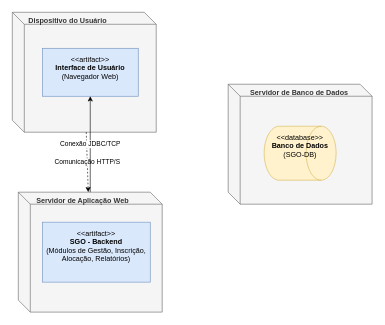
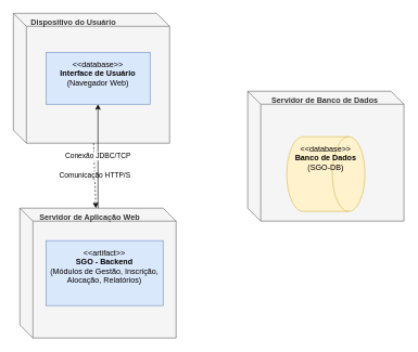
- <mxCell id="3" value="&amp;lt;&amp;lt;artifact&amp;gt;&amp;gt;&lt;br&gt;&lt;b&gt;Interface de Usuário&lt;/b&gt;&lt;br&gt;(Navegador Web)" style="shape=artifact;whiteSpace=wrap;html=1;verticalAlign=top;align=center;spacingTop=5;fillColor=#DAE8FC;strokeColor=#6C8EBF;" vertex="1" parent="2"><mxGeometry x="50" y="60" width="160" height="80" as="geometry" /></mxCell>
+ <mxCell id="3" value="&amp;lt;&amp;lt;database&amp;gt;&amp;gt;&lt;br&gt;&lt;b&gt;Interface de Usuário&lt;/b&gt;&lt;br&gt;(Navegador Web)" style="shape=artifact;whiteSpace=wrap;html=1;verticalAlign=top;align=center;spacingTop=5;fillColor=#DAE8FC;strokeColor=#6C8EBF;" vertex="1" parent="2"><mxGeometry x="50" y="60" width="160" height="80" as="geometry" /></mxCell>
- <mxCell id="7" value="&amp;lt;&amp;lt;database&amp;gt;&amp;gt;&lt;br&gt;&lt;b&gt;Banco de Dados&lt;/b&gt;&lt;br&gt;(SGO-DB)" style="shape=cylinder3;size=25;direction=south;align=center;spacingTop=5;verticalAlign=top;fontStyle=0;html=1;whiteSpace=wrap;fillColor=#FFF2CC;strokeColor=#D6B656;" vertex="1" parent="6"><mxGeometry x="60" y="70" width="120" height="90" as="geometry" /></mxCell>
+ <mxCell id="7" value="&amp;lt;&amp;lt;database&amp;gt;&amp;gt;&lt;br&gt;&lt;b&gt;Banco de Dados&lt;/b&gt;&lt;br&gt;(SGO-DB)" style="shape=cylinder3;size=25;direction=south;align=center;spacingTop=5;verticalAlign=top;fontStyle=0;html=1;whiteSpace=wrap;fillColor=#FFF2CC;strokeColor=#D6B656;" vertex="1" parent="6"><mxGeometry x="60" y="70" width="120" height="115" as="geometry" /></mxCell>
